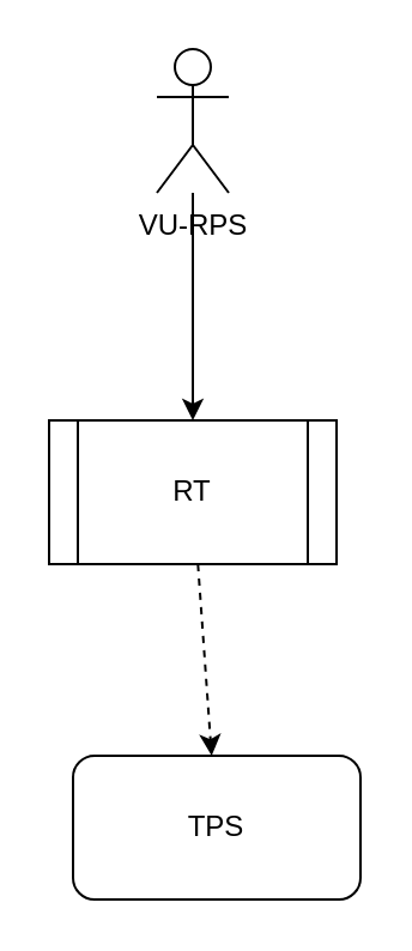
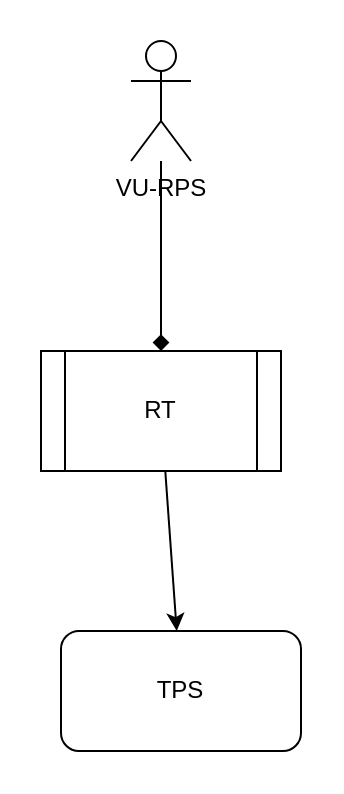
- <mxCell id="2" value="" style="edgeStyle=none;html=1;" edge="1" parent="1" source="3" target="6"><mxGeometry relative="1" as="geometry" /></mxCell>
+ <mxCell id="2" value="" style="edgeStyle=none;html=1;endArrow=diamond;" edge="1" parent="1" source="3" target="6"><mxGeometry relative="1" as="geometry" /></mxCell>
- <mxCell id="5" value="" style="edgeStyle=none;html=1;dashed=1;" edge="1" parent="1" source="6" target="4"><mxGeometry relative="1" as="geometry" /></mxCell>
+ <mxCell id="5" value="" style="edgeStyle=none;html=1;" edge="1" parent="1" source="6" target="4"><mxGeometry relative="1" as="geometry" /></mxCell>
